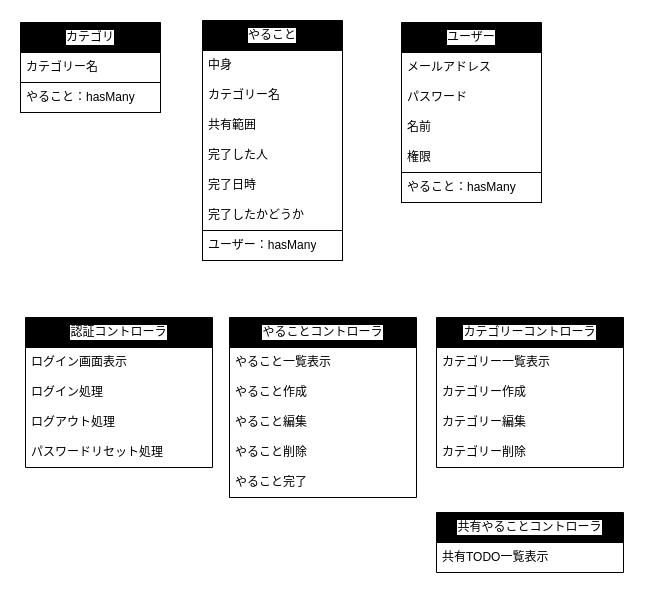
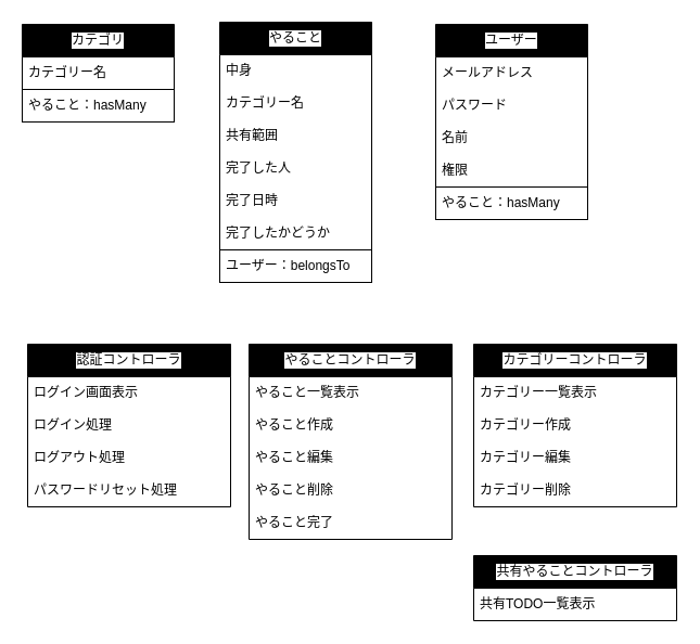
- <mxCell id="12" value="ユーザー：hasMany" style="text;strokeColor=#000000;fillColor=none;align=left;verticalAlign=middle;spacingLeft=4;spacingRight=4;overflow=hidden;points=[[0,0.5],[1,0.5]];portConstraint=eastwest;rotatable=0;whiteSpace=wrap;html=1;fontColor=#000000;" vertex="1" parent="5"><mxGeometry y="210" width="140" height="30" as="geometry" /></mxCell>
+ <mxCell id="12" value="ユーザー：belongsTo" style="text;strokeColor=#000000;fillColor=none;align=left;verticalAlign=middle;spacingLeft=4;spacingRight=4;overflow=hidden;points=[[0,0.5],[1,0.5]];portConstraint=eastwest;rotatable=0;whiteSpace=wrap;html=1;fontColor=#000000;" vertex="1" parent="5"><mxGeometry y="210" width="140" height="30" as="geometry" /></mxCell>
